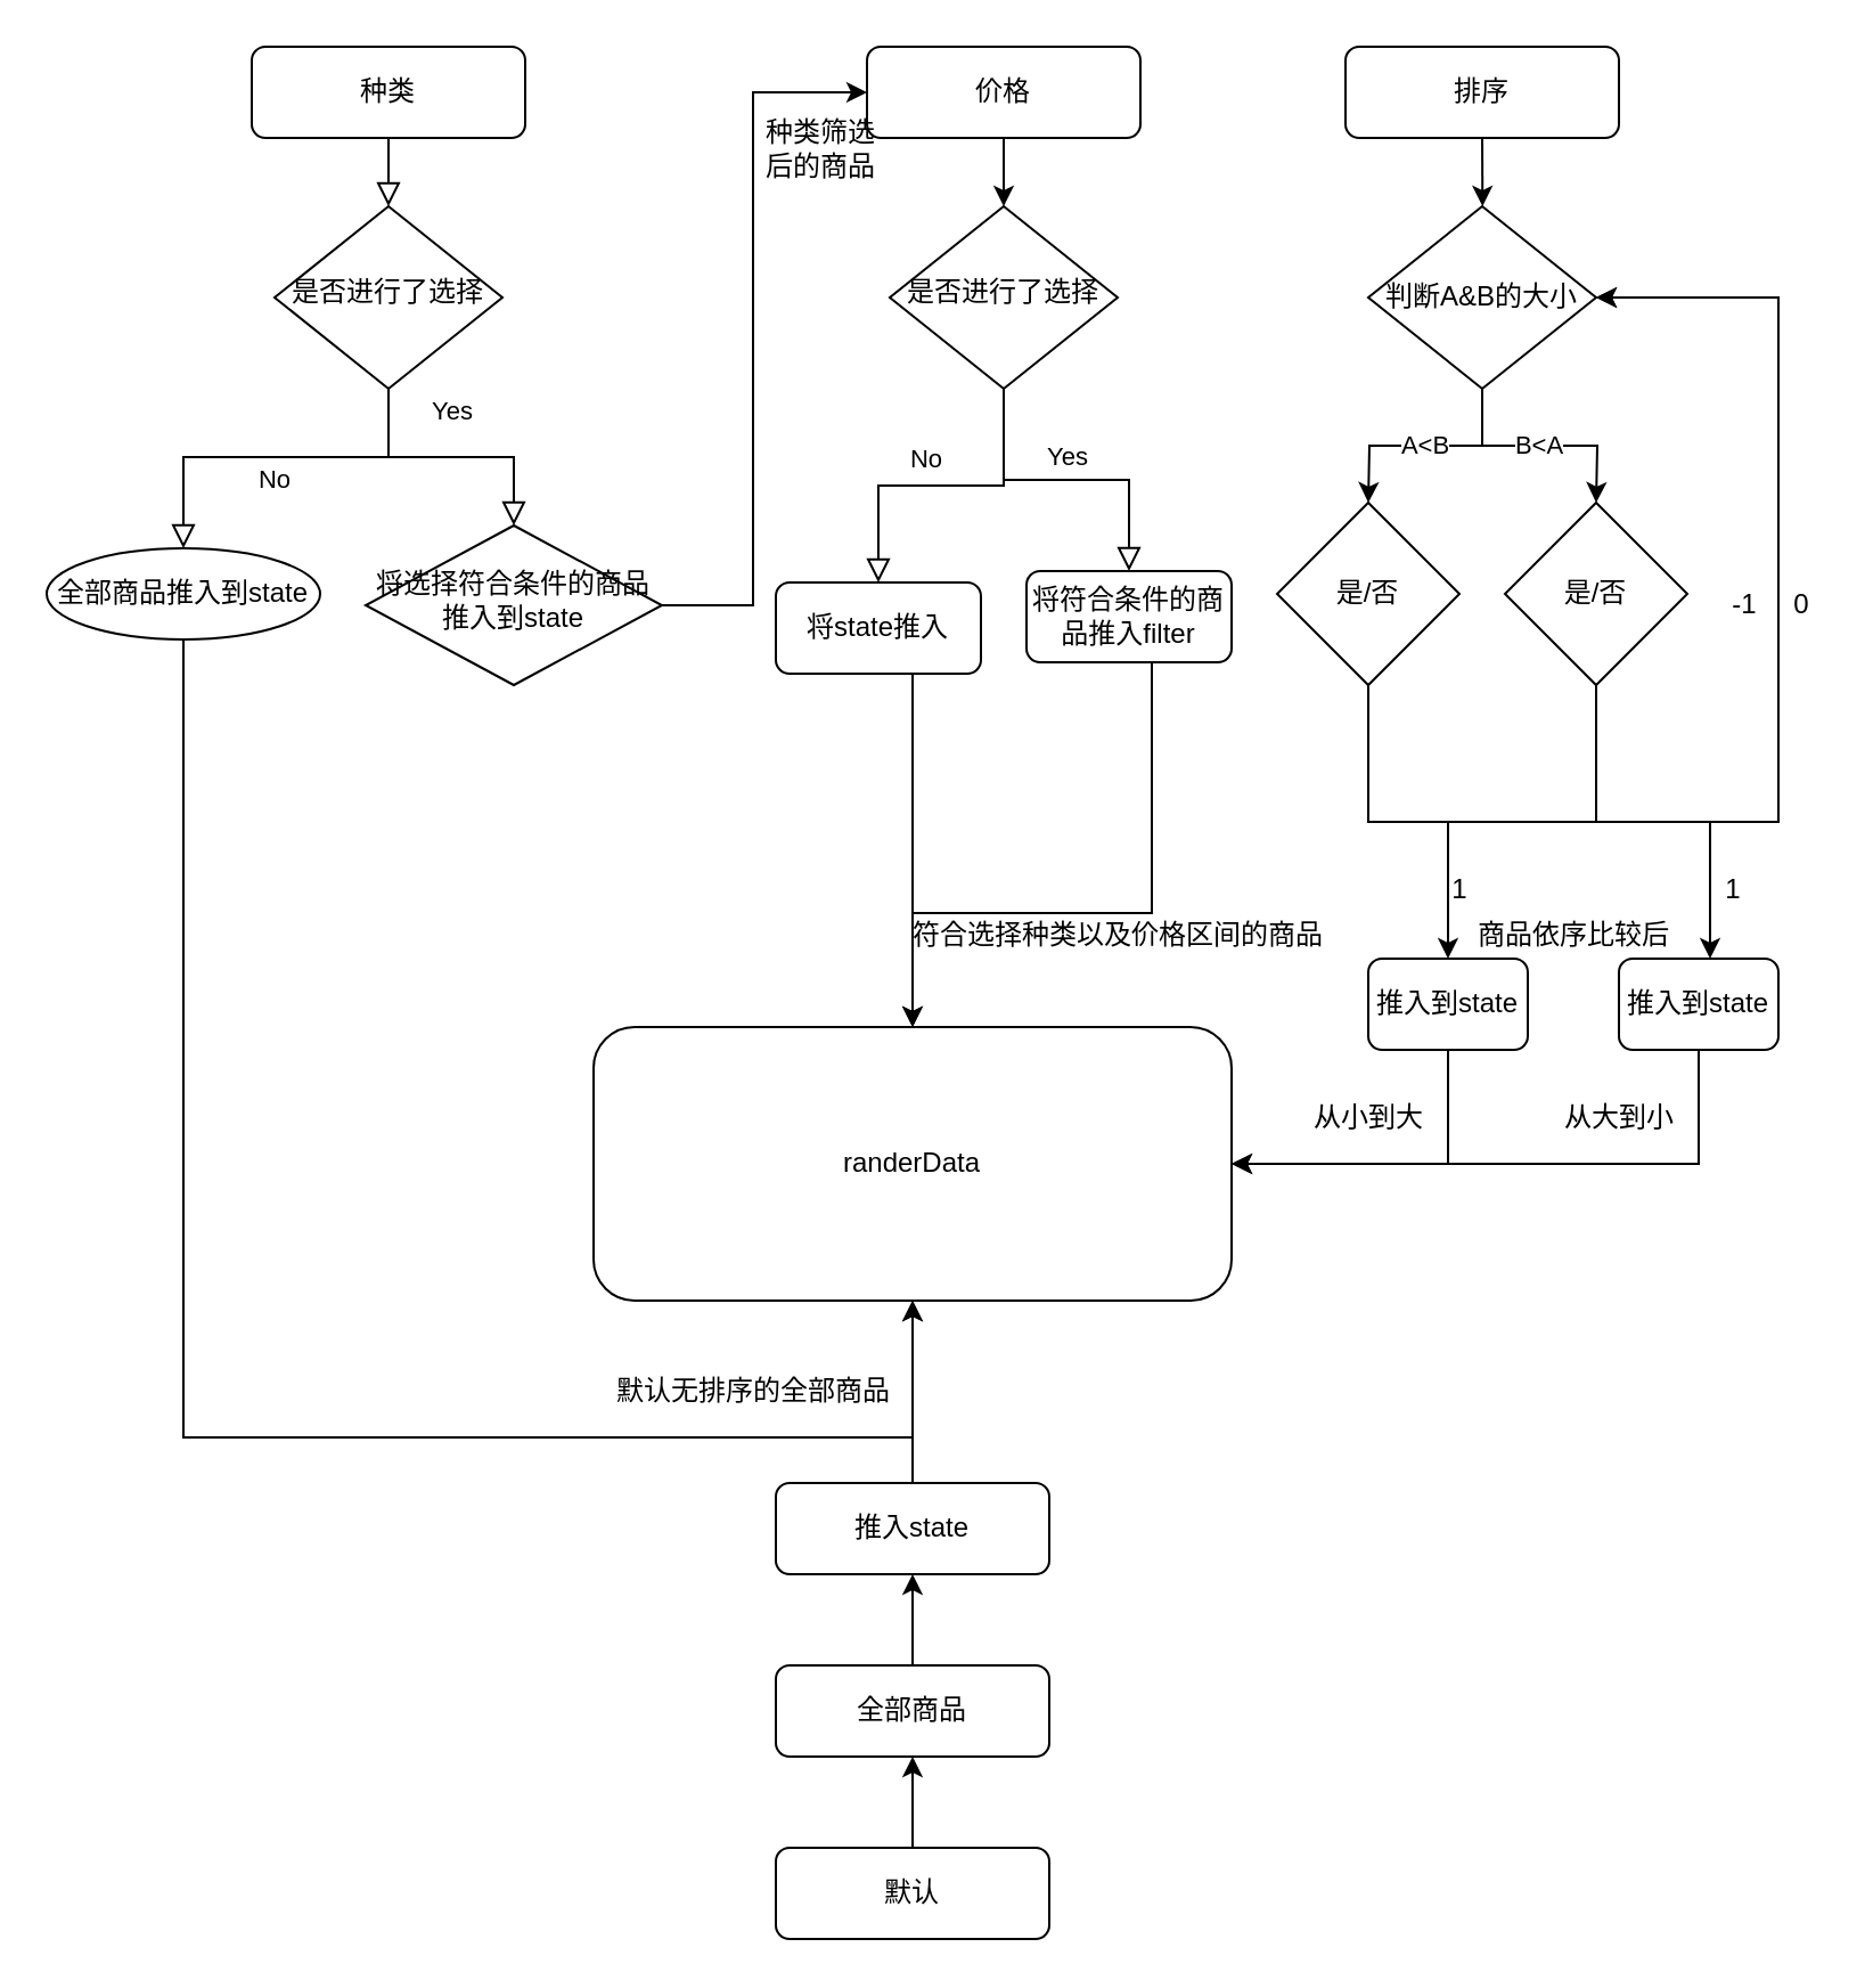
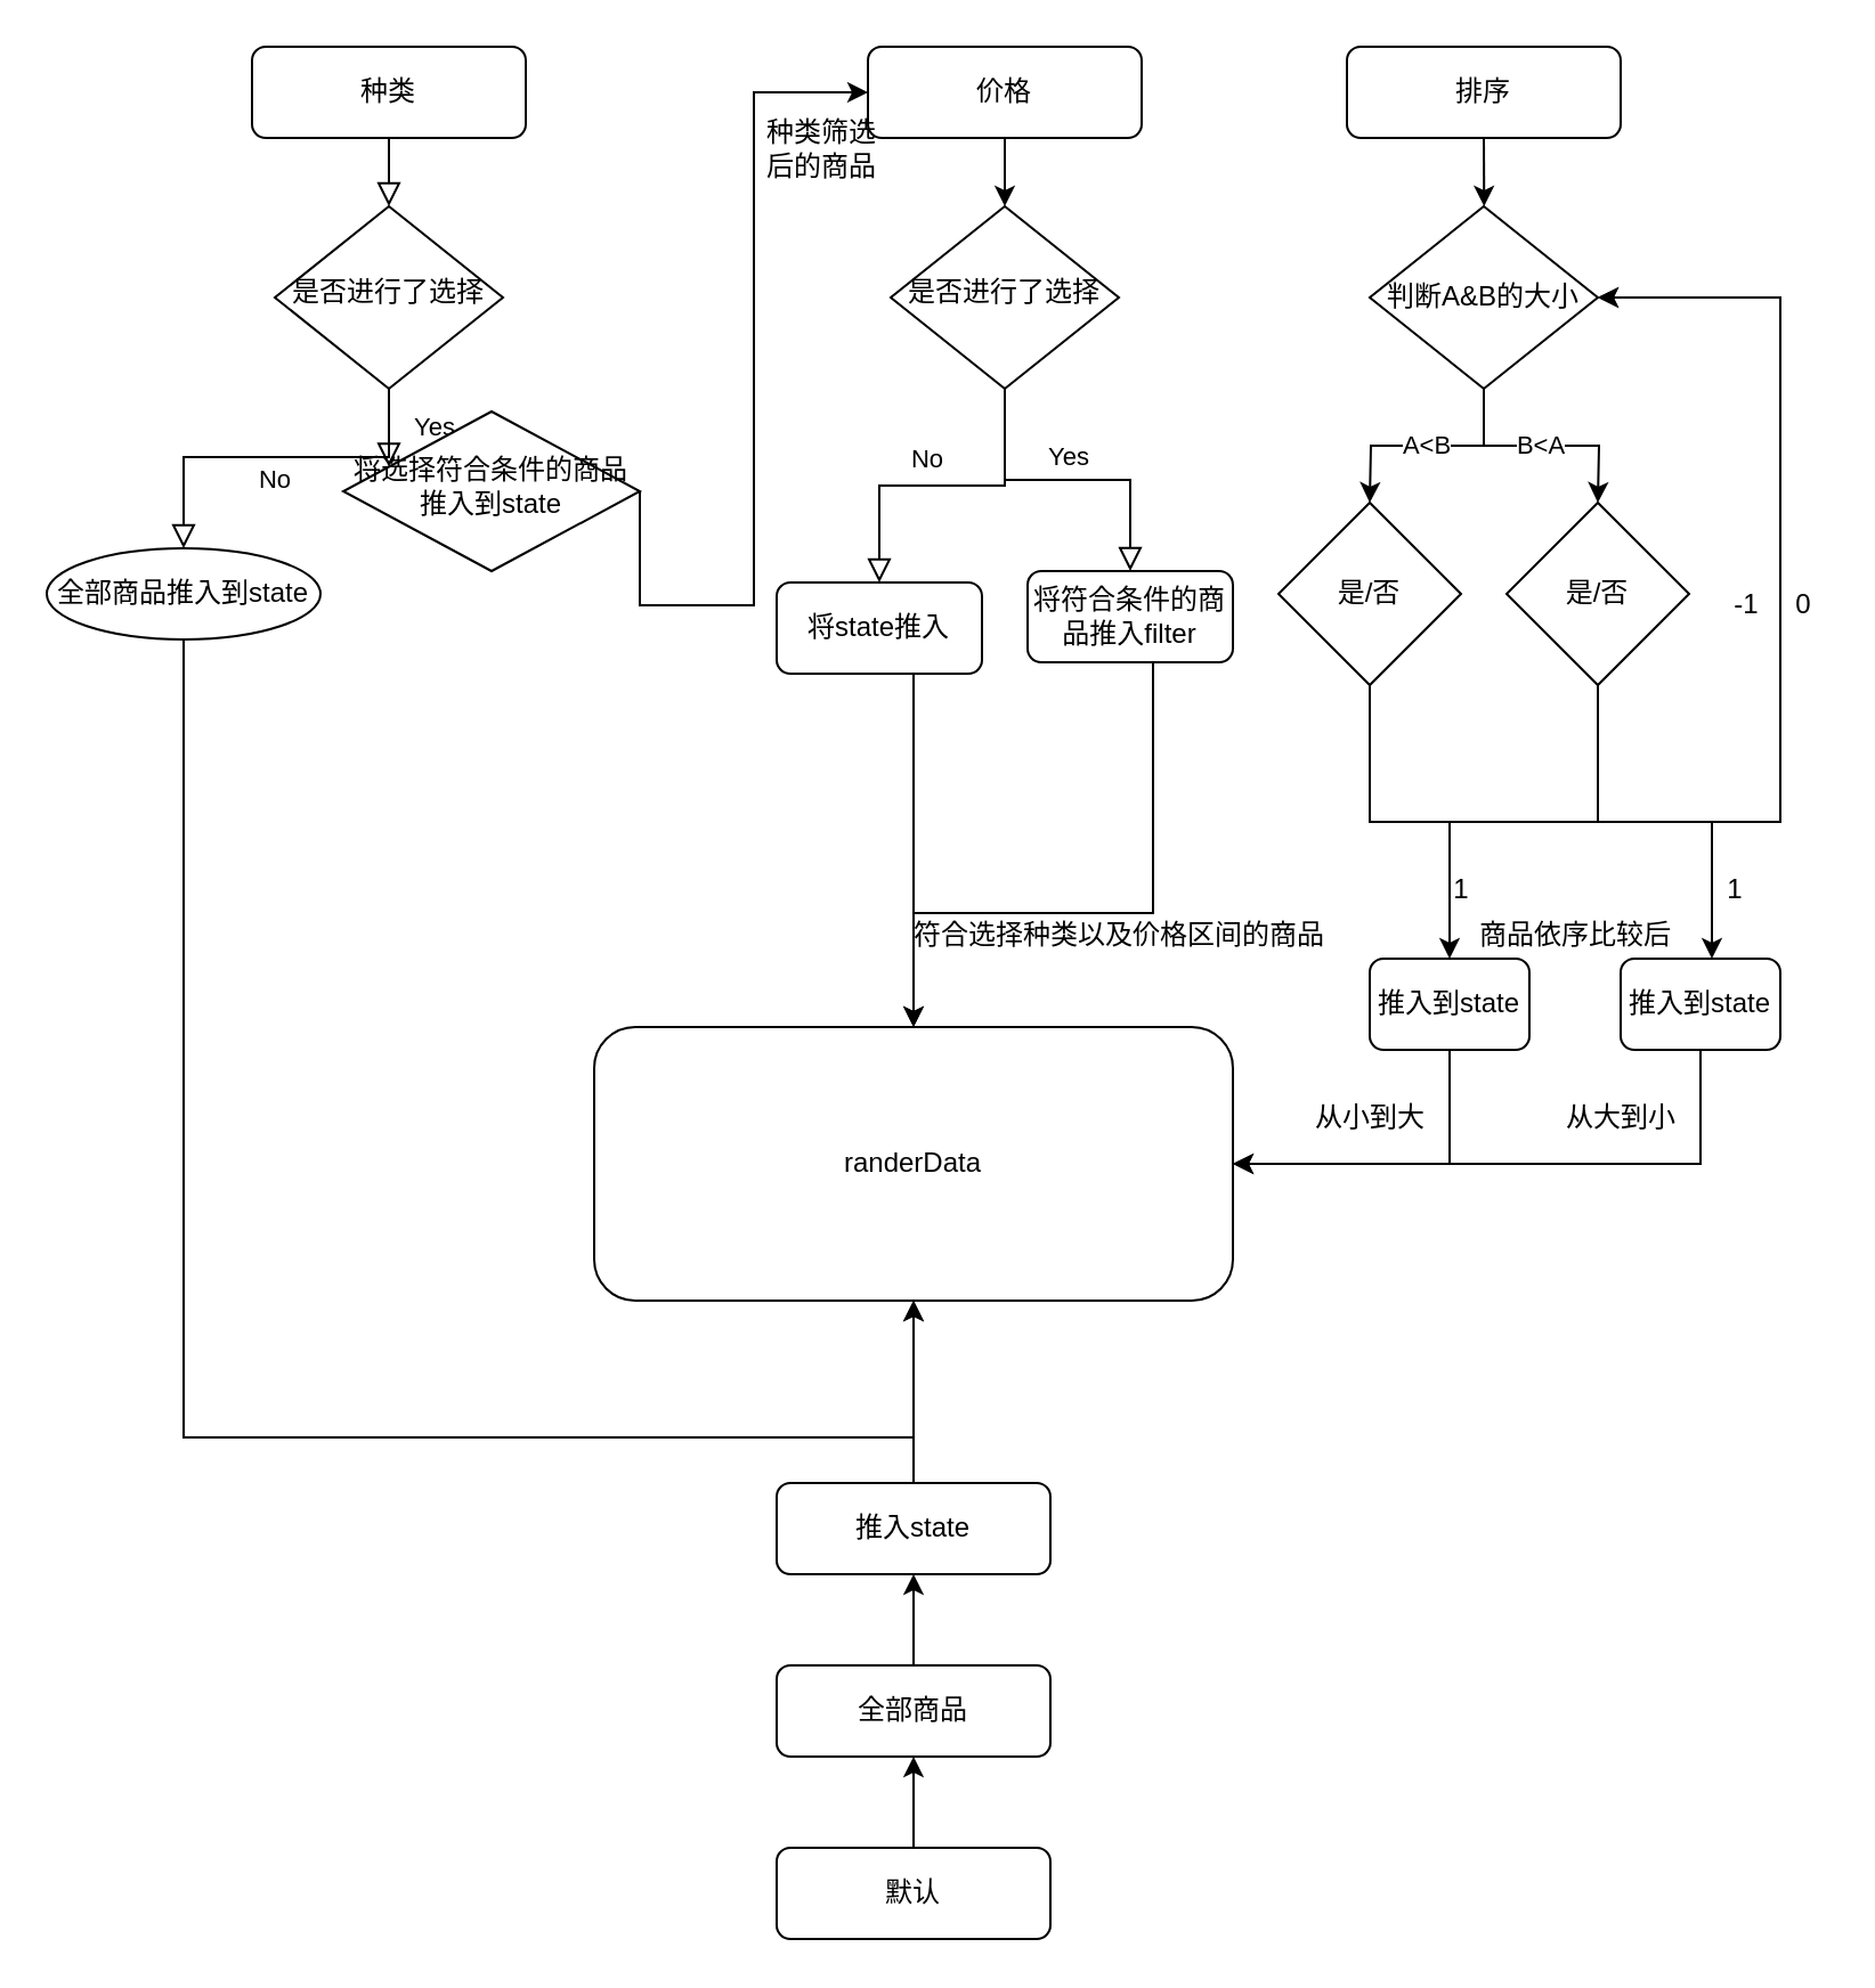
- <mxCell id="12" value="将选择符合条件的商品推入到state" style="rhombus;whiteSpace=wrap;html=1;shadow=0;fontFamily=Helvetica;fontSize=12;align=center;strokeWidth=1;spacing=6;spacingTop=-4;" parent="1" vertex="1"><mxGeometry x="160" y="230" width="130" height="70" as="geometry" /></mxCell>
+ <mxCell id="12" value="将选择符合条件的商品推入到state" style="rhombus;whiteSpace=wrap;html=1;shadow=0;fontFamily=Helvetica;fontSize=12;align=center;strokeWidth=1;spacing=6;spacingTop=-4;" parent="1" vertex="1"><mxGeometry x="150" y="180" width="130" height="70" as="geometry" /></mxCell>
- <mxCell id="43" value="默认无排序的全部商品" style="text;html=1;align=center;verticalAlign=middle;resizable=0;points=[];autosize=1;strokeColor=none;fillColor=none;" parent="1" vertex="1"><mxGeometry x="260" y="600" width="140" height="20" as="geometry" /></mxCell>
